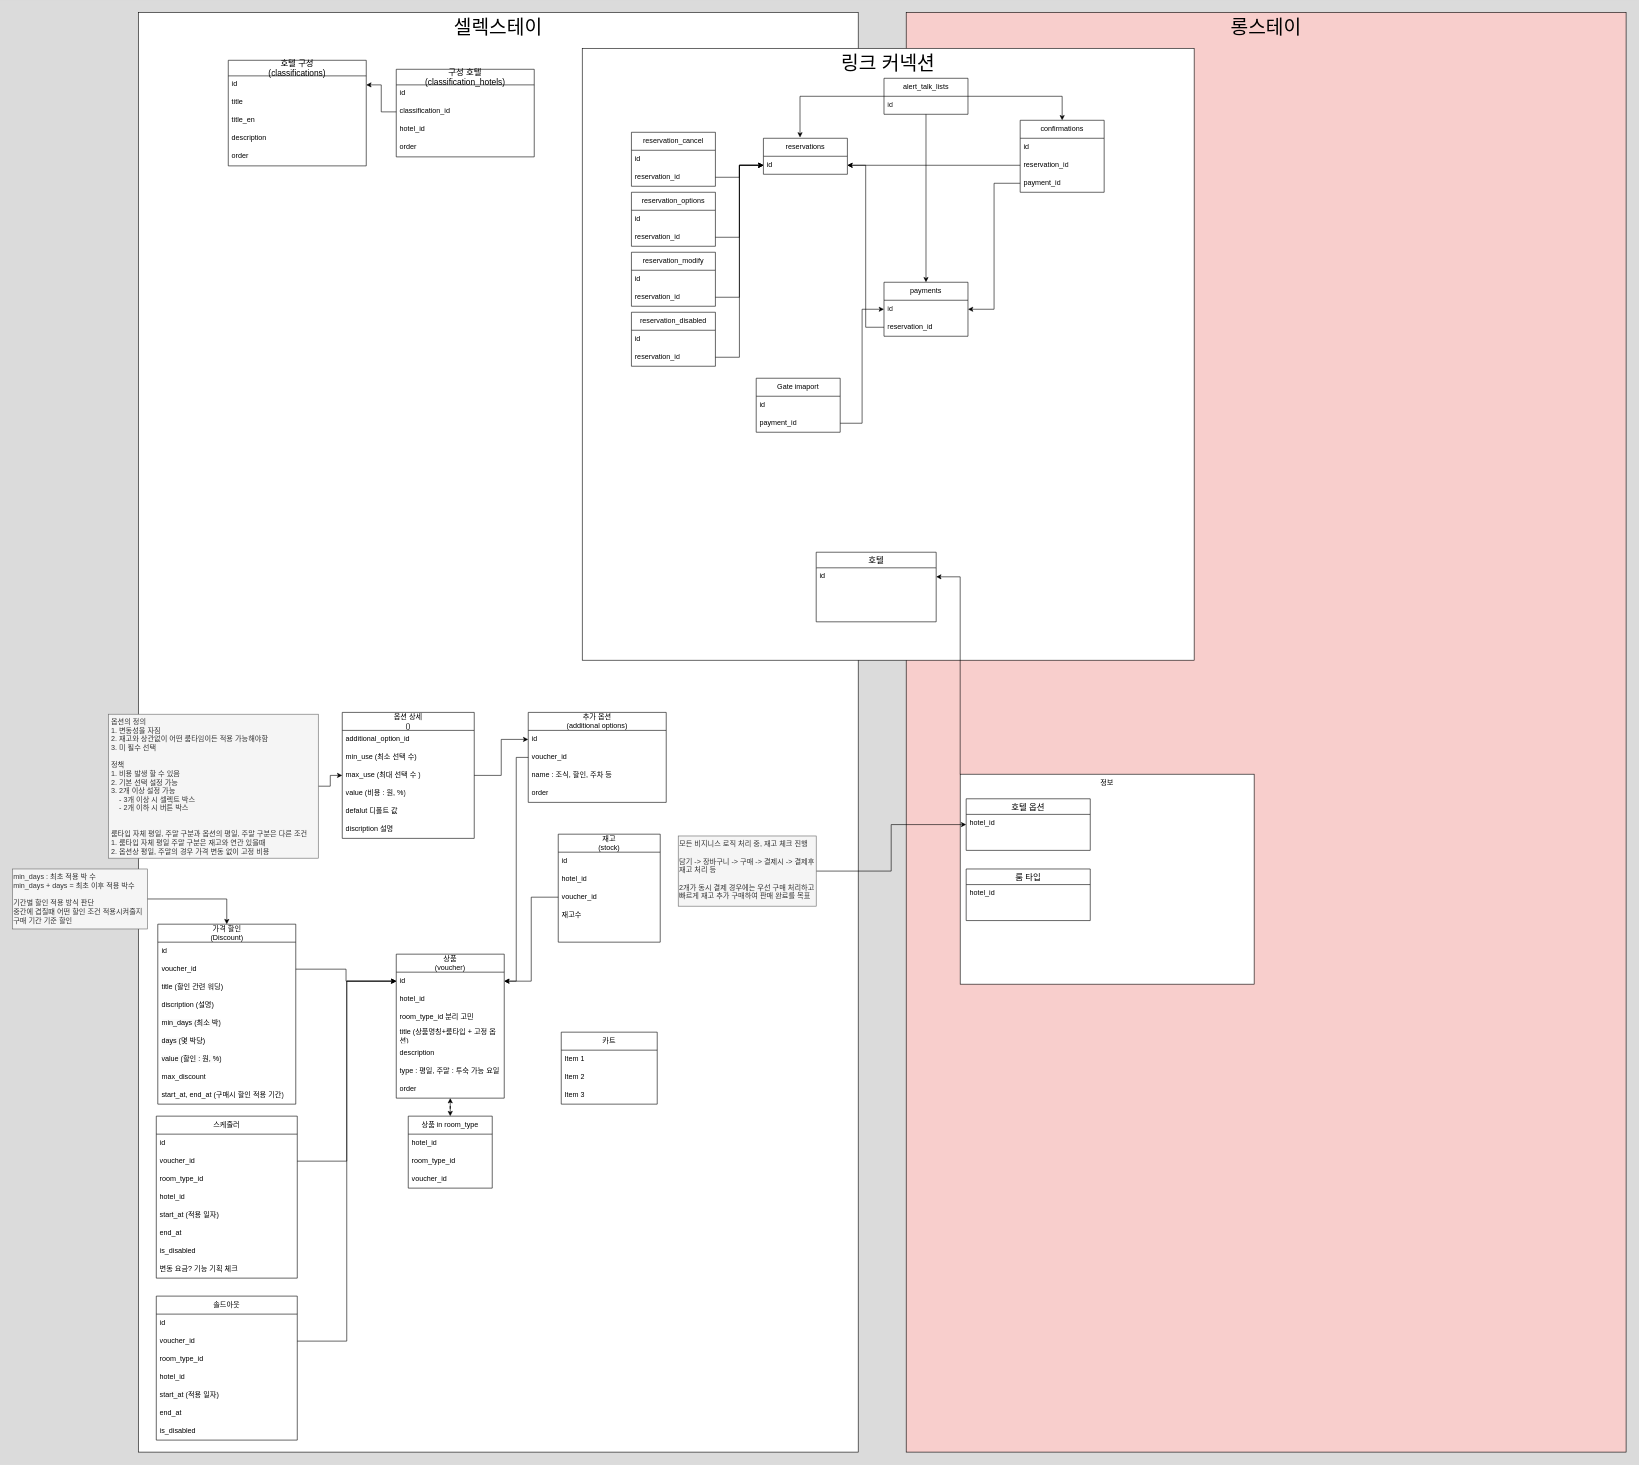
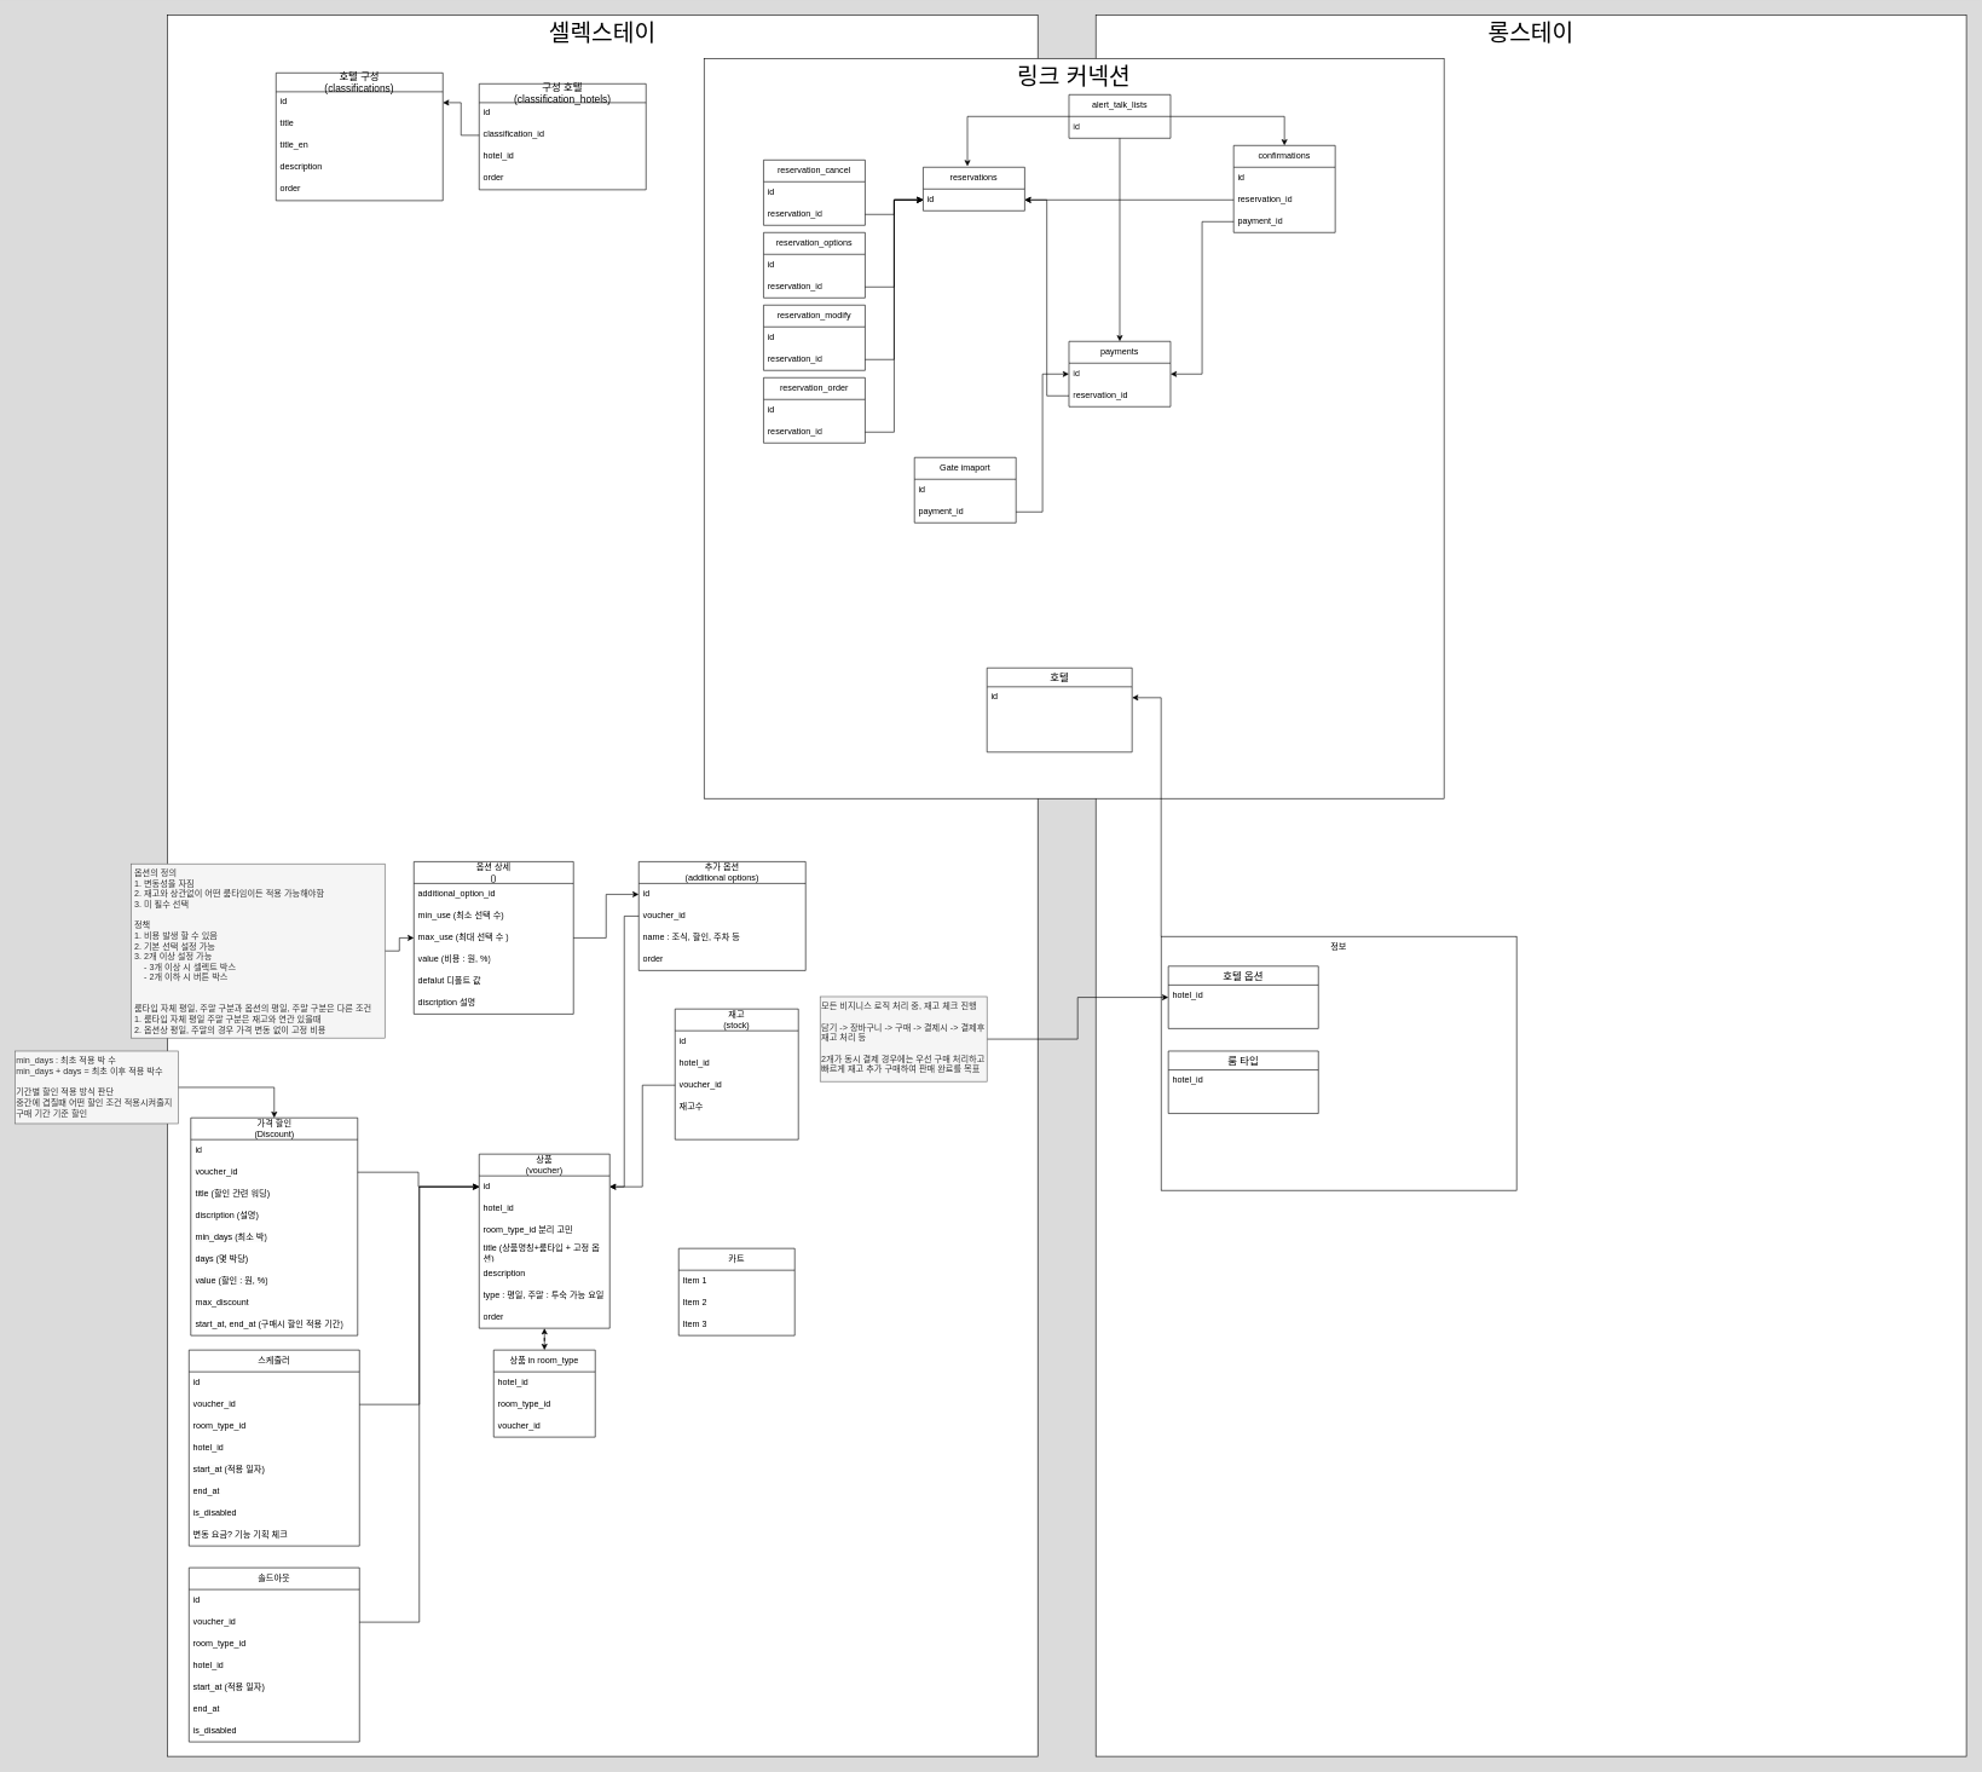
- <mxCell id="98" value="reservation_disabled" style="swimlane;fontStyle=0;childLayout=stackLayout;horizontal=1;startSize=30;horizontalStack=0;resizeParent=1;resizeParentMax=0;resizeLast=0;collapsible=1;marginBottom=0;whiteSpace=wrap;html=1;" parent="1" vertex="1"><mxGeometry x="1052" y="520" width="140" height="90" as="geometry" /></mxCell>
+ <mxCell id="98" value="reservation_order" style="swimlane;fontStyle=0;childLayout=stackLayout;horizontal=1;startSize=30;horizontalStack=0;resizeParent=1;resizeParentMax=0;resizeLast=0;collapsible=1;marginBottom=0;whiteSpace=wrap;html=1;" parent="1" vertex="1"><mxGeometry x="1052" y="520" width="140" height="90" as="geometry" /></mxCell>
- <mxCell id="2" value="&lt;font style=&quot;font-size: 32px;&quot;&gt;롱스테이&lt;/font&gt;" style="rounded=0;whiteSpace=wrap;html=1;verticalAlign=top;align=center;movable=0;resizable=0;rotatable=0;deletable=0;editable=0;locked=1;connectable=0;fillColor=#f8cecc;" parent="1" vertex="1"><mxGeometry x="1510" y="20" width="1200" height="2400" as="geometry" /></mxCell>
+ <mxCell id="2" value="&lt;font style=&quot;font-size: 32px;&quot;&gt;롱스테이&lt;/font&gt;" style="rounded=0;whiteSpace=wrap;html=1;verticalAlign=top;align=center;movable=0;resizable=0;rotatable=0;deletable=0;editable=0;locked=1;connectable=0;" parent="1" vertex="1"><mxGeometry x="1510" y="20" width="1200" height="2400" as="geometry" /></mxCell>
- <mxCell id="140" value="모든 비지니스 로직 처리 중, 재고 체크 진행&lt;br&gt;&lt;br&gt;담기 -&amp;gt; 장바구니 -&amp;gt; 구매 -&amp;gt; 결제시 -&amp;gt; 결제후 재고 처리 등&lt;br&gt;&lt;br&gt;2개가 동시 결제 경우에는 우선 구매 처리하고&lt;br&gt;빠르게 재고 추가 구매하여 판매 완료를 목표" style="text;html=1;strokeColor=#666666;fillColor=#f5f5f5;align=left;verticalAlign=top;whiteSpace=wrap;rounded=0;fontColor=#333333;" vertex="1" parent="1"><mxGeometry y="1393" width="230" height="117" as="geometry" x="1130" /></mxCell>
+ <mxCell id="140" value="모든 비지니스 로직 처리 중, 재고 체크 진행&lt;br&gt;&lt;br&gt;담기 -&amp;gt; 장바구니 -&amp;gt; 구매 -&amp;gt; 결제시 -&amp;gt; 결제후 재고 처리 등&lt;br&gt;&lt;br&gt;2개가 동시 결제 경우에는 우선 구매 처리하고&lt;br&gt;빠르게 재고 추가 구매하여 판매 완료를 목표" style="text;html=1;strokeColor=#666666;fillColor=#f5f5f5;align=left;verticalAlign=top;whiteSpace=wrap;rounded=0;fontColor=#333333;" vertex="1" parent="1"><mxGeometry x="1130" y="1373" width="230" height="117" as="geometry" /></mxCell>
